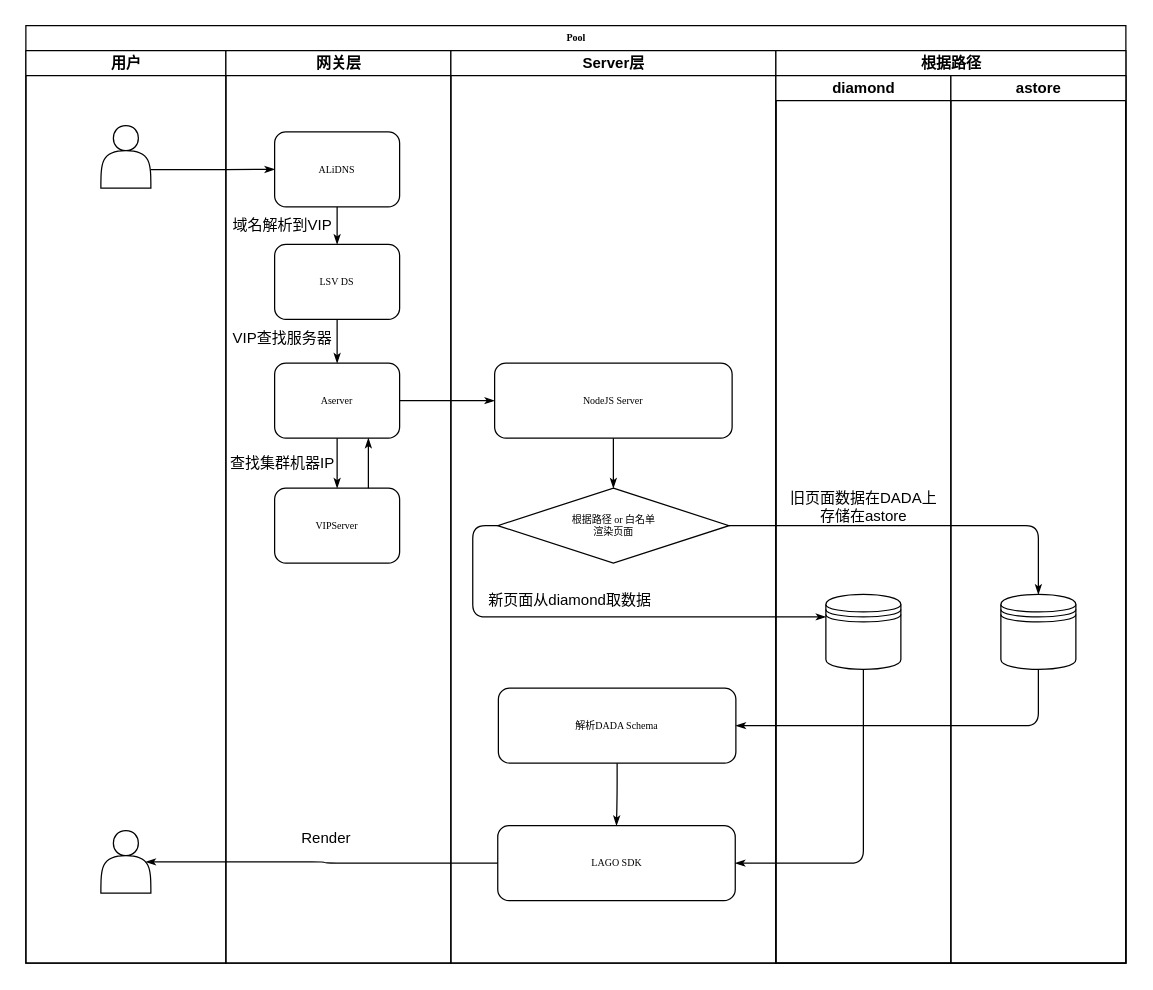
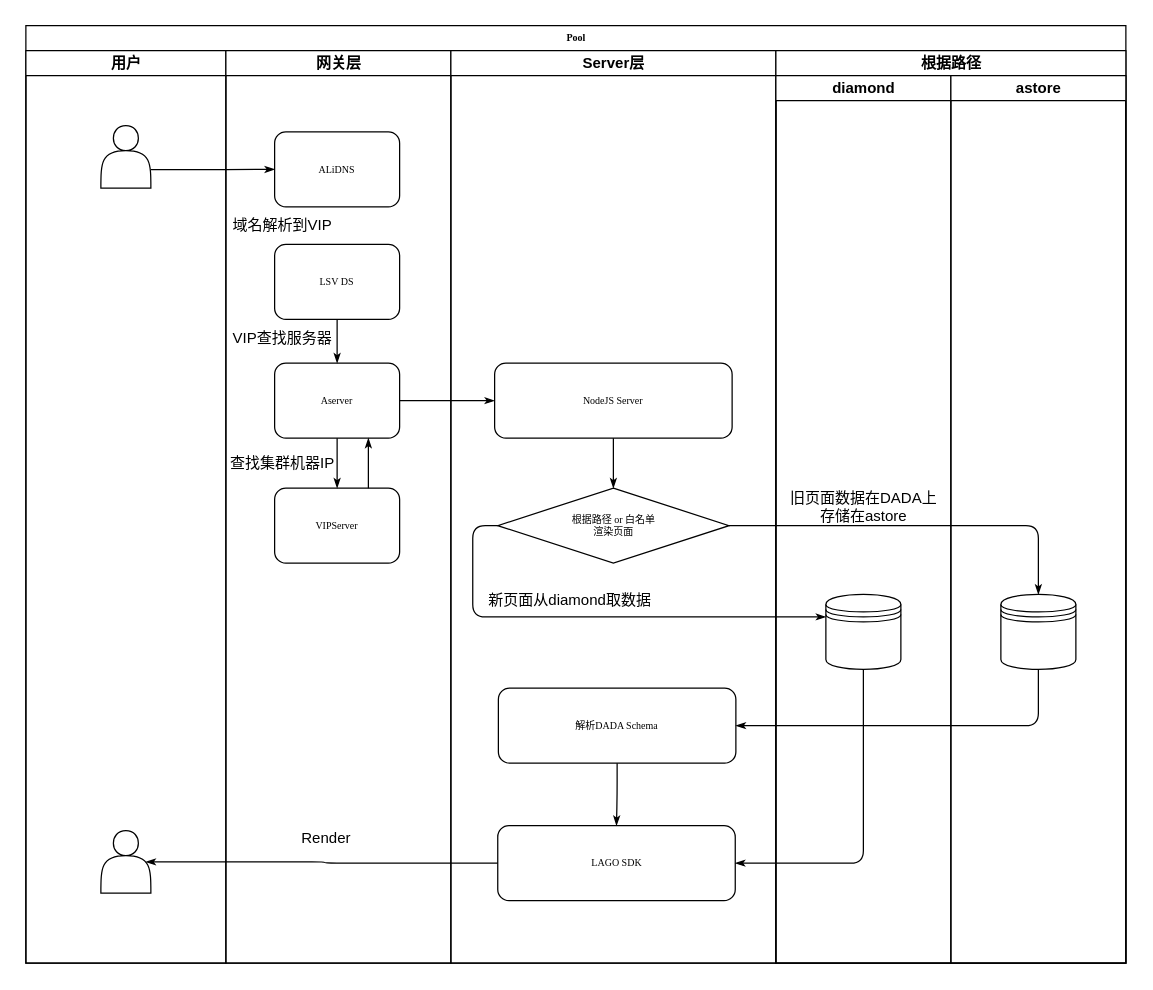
- <mxCell id="14" style="edgeStyle=orthogonalEdgeStyle;rounded=1;html=1;labelBackgroundColor=none;startArrow=none;startFill=0;startSize=5;endArrow=classicThin;endFill=1;endSize=5;jettySize=auto;orthogonalLoop=1;strokeWidth=1;fontFamily=Verdana;fontSize=8;exitX=0.5;exitY=1;exitDx=0;exitDy=0;entryX=0.5;entryY=0;entryDx=0;entryDy=0;" edge="1" parent="11" source="12" target="13"><mxGeometry relative="1" as="geometry"><mxPoint x="259" y="214" as="sourcePoint" /><mxPoint x="89" y="150" as="targetPoint" /></mxGeometry></mxCell>
